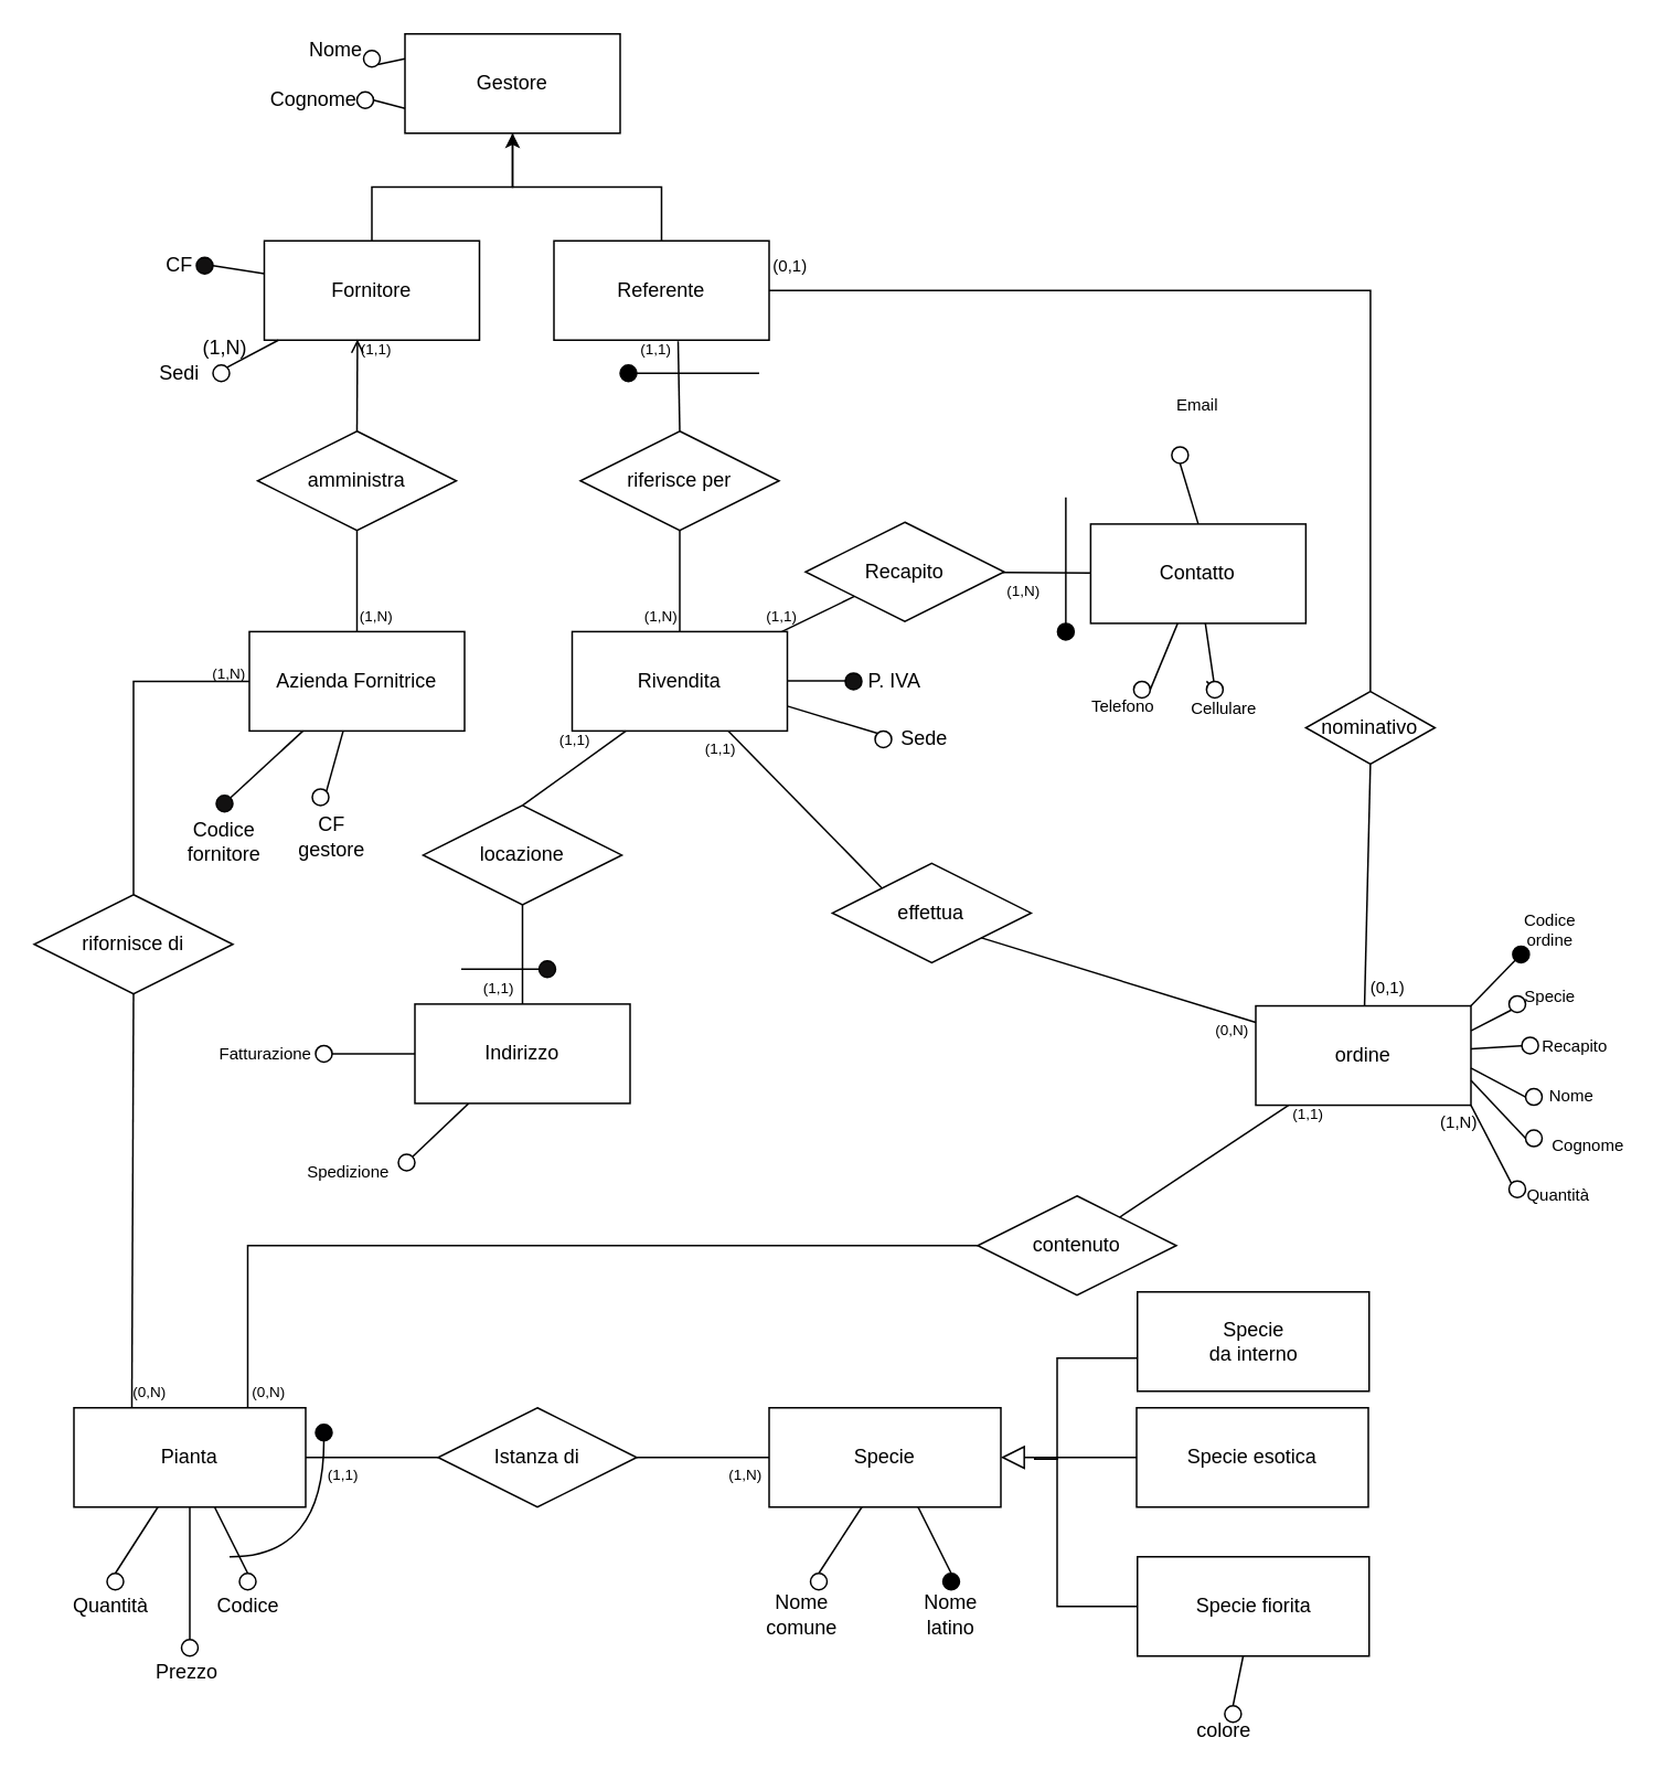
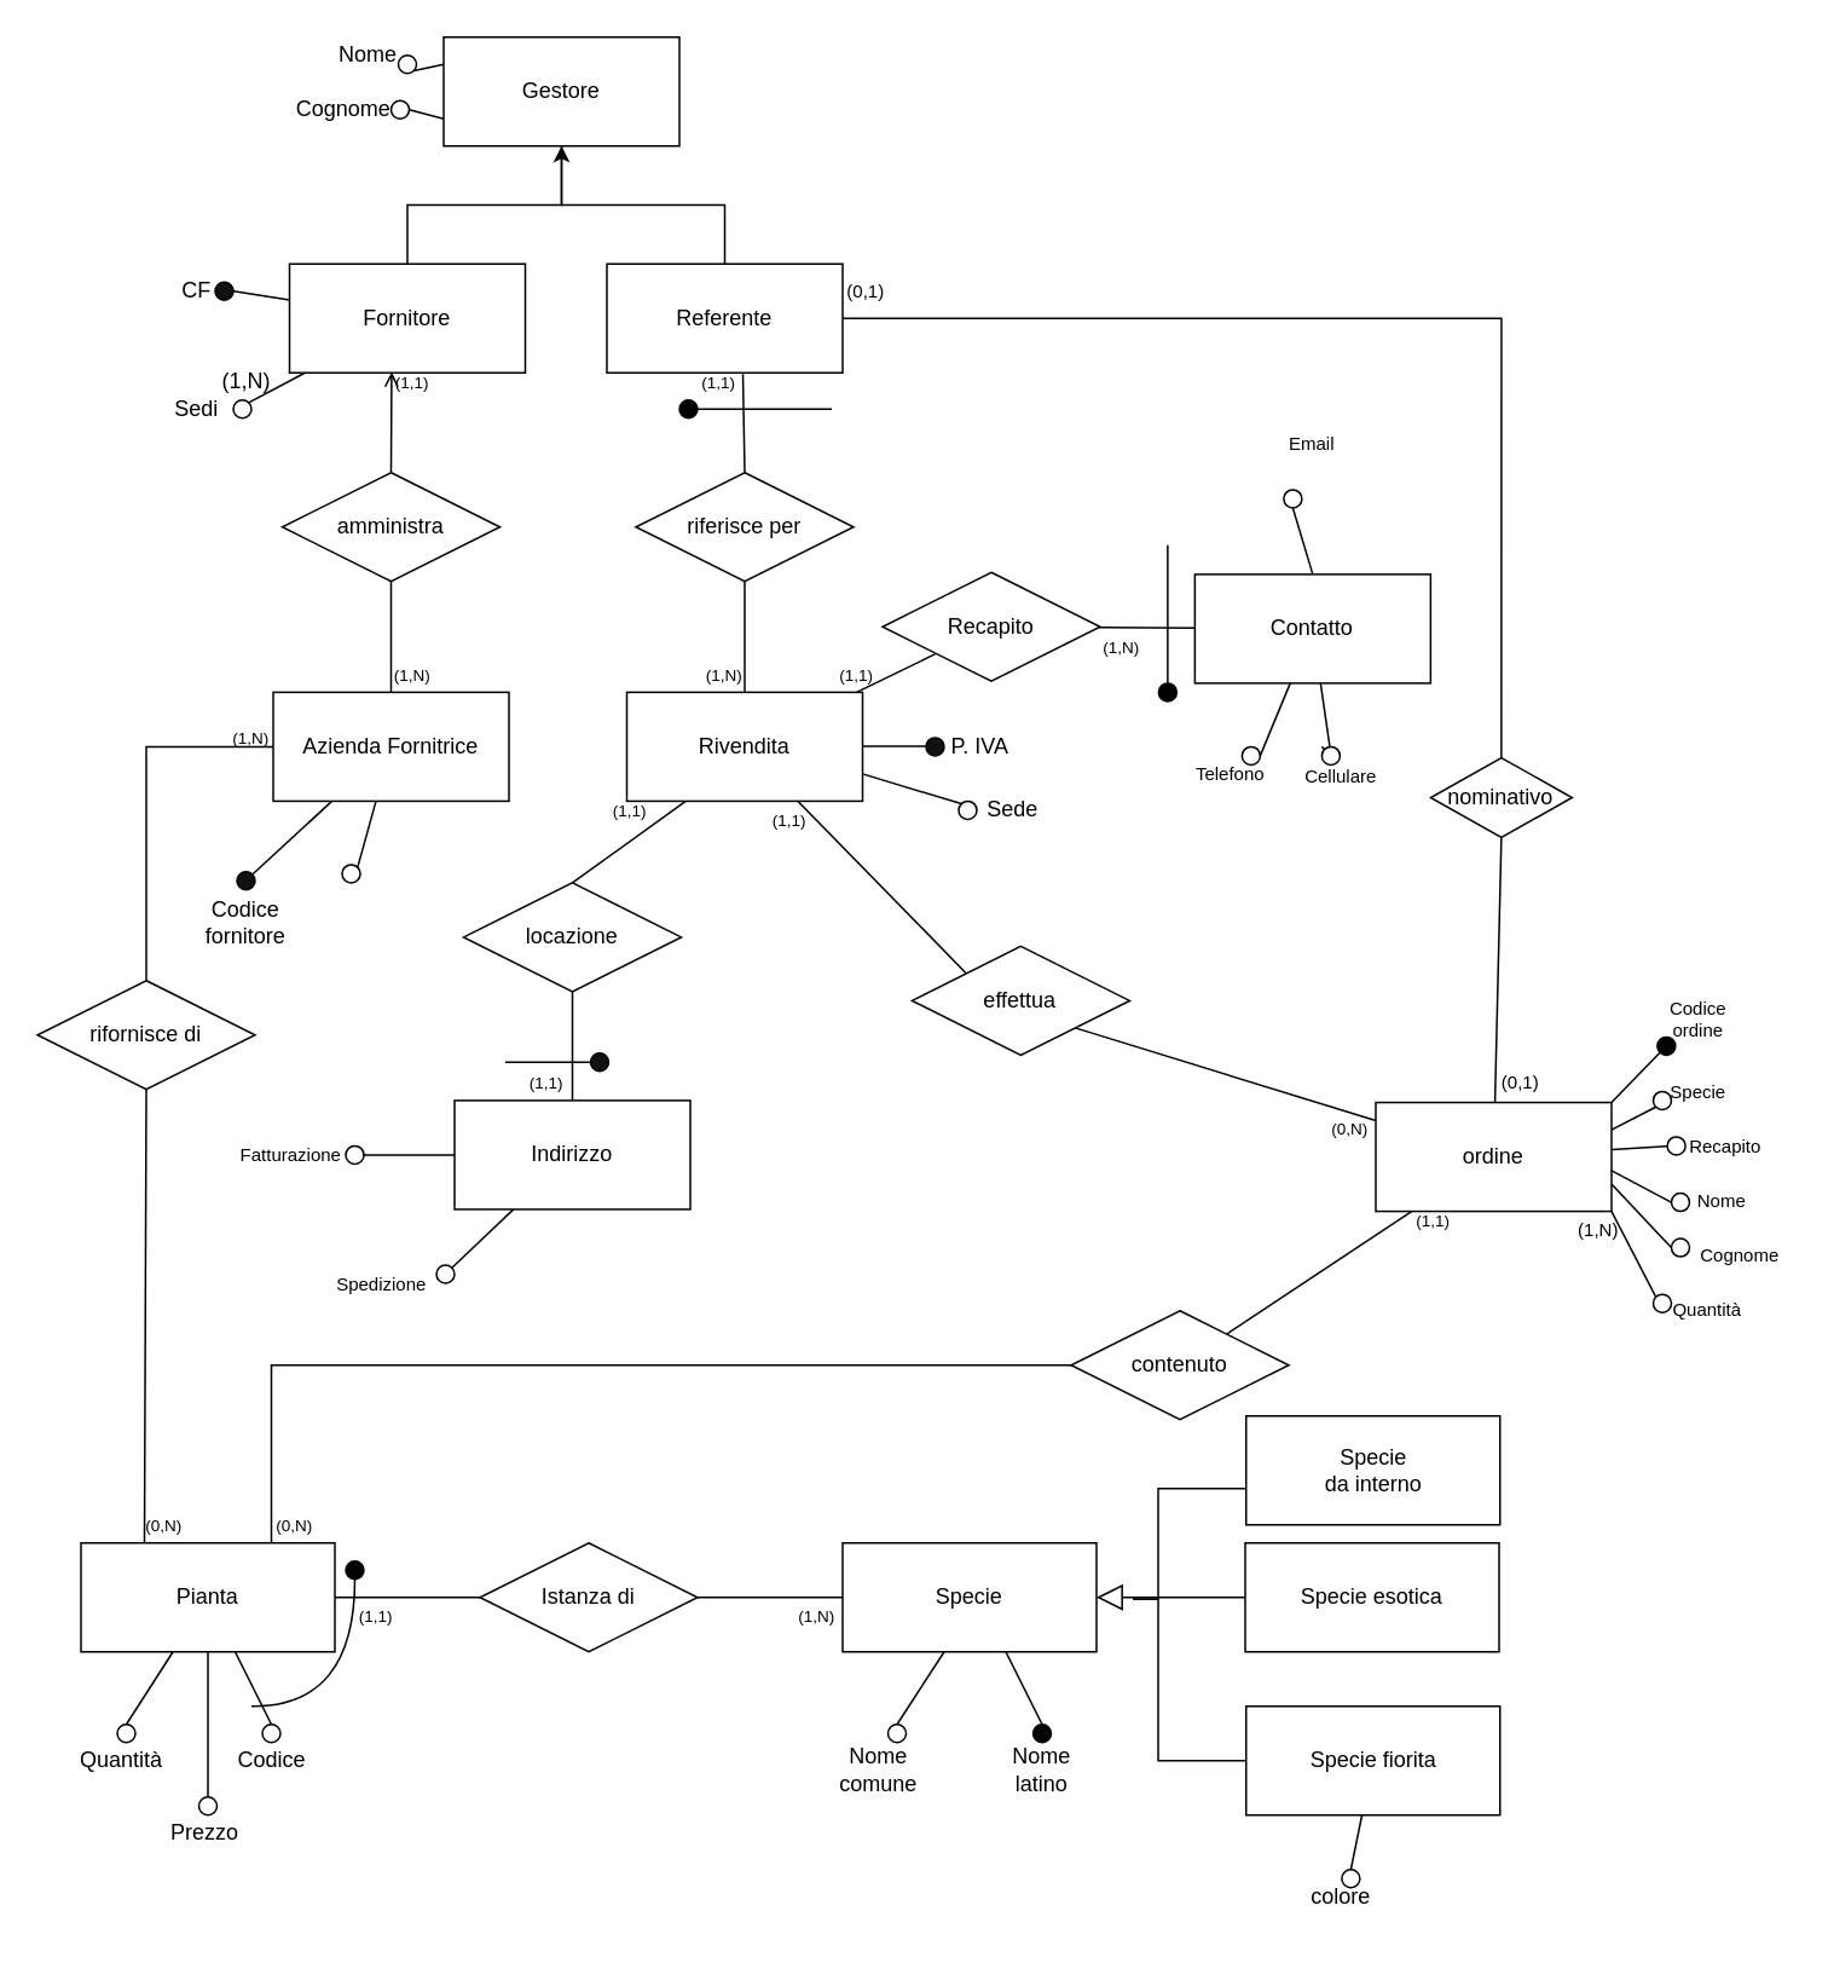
- <mxCell id="9" value="CF gestore" style="text;html=1;strokeColor=none;fillColor=none;align=center;verticalAlign=middle;whiteSpace=wrap;rounded=0;" parent="1" vertex="1"><mxGeometry x="170" y="490" width="60" height="30" as="geometry" /></mxCell>
